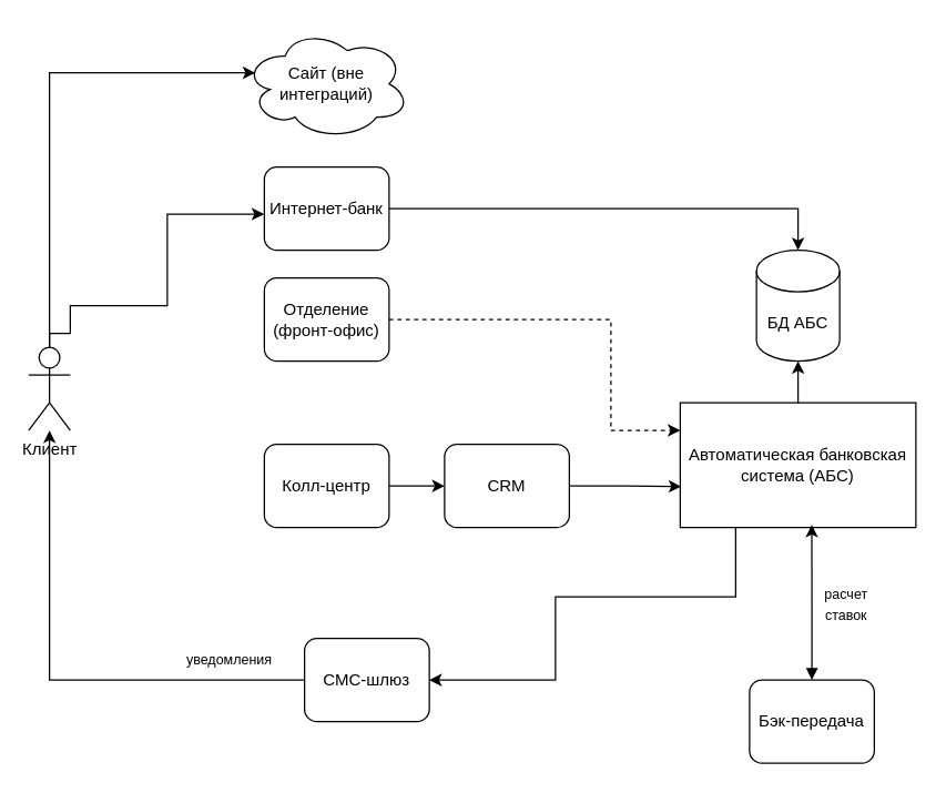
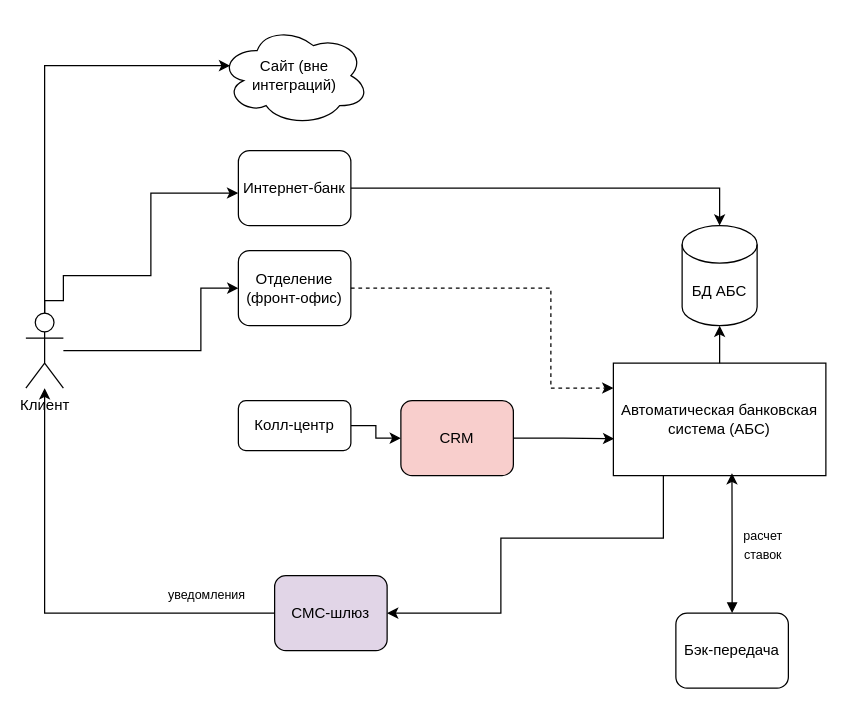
+ <mxCell id="2" style="edgeStyle=orthogonalEdgeStyle;rounded=0;orthogonalLoop=1;jettySize=auto;html=1;entryX=0;entryY=0.5;entryDx=0;entryDy=0;" edge="1" parent="1" source="3" target="4"><mxGeometry relative="1" as="geometry"><Array as="points"><mxPoint x="160" y="280" /><mxPoint x="160" y="230" /></Array></mxGeometry></mxCell>
- <mxCell id="8" value="Колл-центр" style="rounded=1;whiteSpace=wrap;html=1;" vertex="1" parent="1"><mxGeometry x="190" y="320" width="90" height="60" as="geometry" /></mxCell>
+ <mxCell id="8" value="Колл-центр" style="rounded=1;whiteSpace=wrap;html=1;" vertex="1" parent="1"><mxGeometry x="190" y="320" width="90" height="40" as="geometry" /></mxCell>
- <mxCell id="9" value="CRM" style="rounded=1;whiteSpace=wrap;html=1;" vertex="1" parent="1"><mxGeometry x="320" y="320" width="90" height="60" as="geometry" /></mxCell>
+ <mxCell id="9" value="CRM" style="rounded=1;whiteSpace=wrap;html=1;fillColor=#f8cecc;" vertex="1" parent="1"><mxGeometry x="320" y="320" width="90" height="60" as="geometry" /></mxCell>
- <mxCell id="16" value="СМС-шлюз" style="rounded=1;whiteSpace=wrap;html=1;" vertex="1" parent="1"><mxGeometry x="219" y="460" width="90" height="60" as="geometry" /></mxCell>
+ <mxCell id="16" value="СМС-шлюз" style="rounded=1;whiteSpace=wrap;html=1;fillColor=#e1d5e7;" vertex="1" parent="1"><mxGeometry x="219" y="460" width="90" height="60" as="geometry" /></mxCell>
